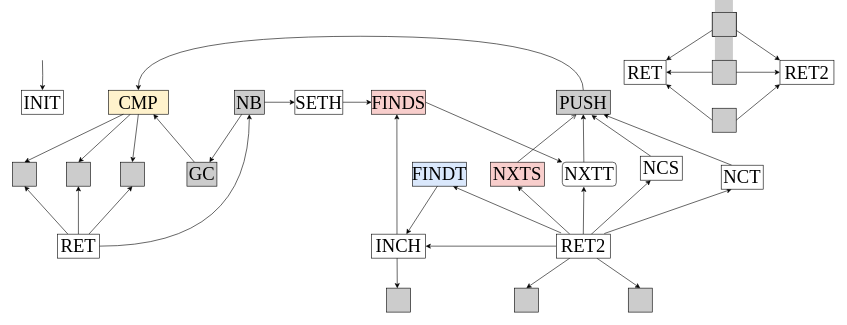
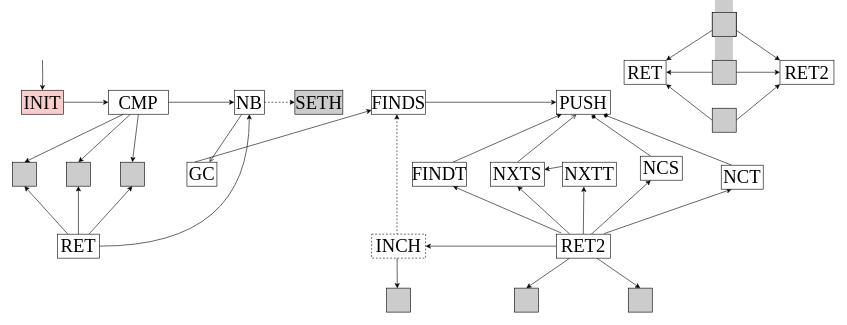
- <mxCell id="26" style="edgeStyle=orthogonalEdgeStyle;rounded=0;orthogonalLoop=1;jettySize=auto;html=1;exitX=0.5;exitY=0;exitDx=0;exitDy=0;entryX=0.5;entryY=0;entryDx=0;entryDy=0;curved=1;" parent="1" source="27" target="8" edge="1"><mxGeometry relative="1" as="geometry"><Array as="points"><mxPoint x="972" y="60" /><mxPoint x="230" y="60" /></Array></mxGeometry></mxCell>
- <mxCell id="4" value="INIT" style="rounded=0;whiteSpace=wrap;html=1;fontFamily=Times New Roman;fontSize=31;" parent="1" vertex="1"><mxGeometry x="35" y="150" width="70" height="40" as="geometry" /></mxCell>
+ <mxCell id="4" value="INIT" style="rounded=0;whiteSpace=wrap;html=1;fontFamily=Times New Roman;fontSize=31;fillColor=#f8cecc;" parent="1" vertex="1"><mxGeometry x="35" y="150" width="70" height="40" as="geometry" /></mxCell>
+ <mxCell id="3" style="edgeStyle=orthogonalEdgeStyle;rounded=0;orthogonalLoop=1;jettySize=auto;html=1;exitX=1;exitY=0.5;exitDx=0;exitDy=0;entryX=0;entryY=0.5;entryDx=0;entryDy=0;fontFamily=Times New Roman;fontSize=31;" parent="1" source="4" target="8" edge="1"><mxGeometry relative="1" as="geometry" /></mxCell>
- <mxCell id="8" value="CMP" style="rounded=0;whiteSpace=wrap;html=1;fontFamily=Times New Roman;fontSize=31;fillColor=#fff2cc;" parent="1" vertex="1"><mxGeometry x="180" y="150" width="100" height="40" as="geometry" /></mxCell>
+ <mxCell id="8" value="CMP" style="rounded=0;whiteSpace=wrap;html=1;fontFamily=Times New Roman;fontSize=31;" parent="1" vertex="1"><mxGeometry x="180" y="150" width="100" height="40" as="geometry" /></mxCell>
+ <mxCell id="5" style="edgeStyle=orthogonalEdgeStyle;rounded=0;orthogonalLoop=1;jettySize=auto;html=1;exitX=1;exitY=0.5;exitDx=0;exitDy=0;entryX=0;entryY=0.5;entryDx=0;entryDy=0;fontFamily=Times New Roman;fontSize=31;" parent="1" source="8" target="11" edge="1"><mxGeometry relative="1" as="geometry" /></mxCell>
- <mxCell id="11" value="NB" style="rounded=0;whiteSpace=wrap;html=1;fontFamily=Times New Roman;fontSize=31;fillColor=#cccccc;" parent="1" vertex="1"><mxGeometry x="390" y="150" width="50" height="40" as="geometry" /></mxCell>
+ <mxCell id="11" value="NB" style="rounded=0;whiteSpace=wrap;html=1;fontFamily=Times New Roman;fontSize=31;" parent="1" vertex="1"><mxGeometry x="390" y="150" width="50" height="40" as="geometry" /></mxCell>
- <mxCell id="9" style="edgeStyle=none;rounded=0;orthogonalLoop=1;jettySize=auto;html=1;exitX=1;exitY=0.5;exitDx=0;exitDy=0;entryX=0;entryY=0.5;entryDx=0;entryDy=0;fontFamily=Times New Roman;fontSize=31;" parent="1" source="11" target="23" edge="1"><mxGeometry relative="1" as="geometry" /></mxCell>
+ <mxCell id="9" style="edgeStyle=none;rounded=0;orthogonalLoop=1;jettySize=auto;html=1;exitX=1;exitY=0.5;exitDx=0;exitDy=0;entryX=0;entryY=0.5;entryDx=0;entryDy=0;fontFamily=Times New Roman;fontSize=31;dashed=1;" parent="1" source="11" target="23" edge="1"><mxGeometry relative="1" as="geometry" /></mxCell>
- <mxCell id="23" value="SETH" style="rounded=0;whiteSpace=wrap;html=1;fontFamily=Times New Roman;fontSize=31;" parent="1" vertex="1"><mxGeometry x="491" y="150" width="80" height="40" as="geometry" /></mxCell>
+ <mxCell id="23" value="SETH" style="rounded=0;whiteSpace=wrap;html=1;fontFamily=Times New Roman;fontSize=31;fillColor=#cccccc;" parent="1" vertex="1"><mxGeometry x="491" y="150" width="80" height="40" as="geometry" /></mxCell>
- <mxCell id="22" style="edgeStyle=none;rounded=0;orthogonalLoop=1;jettySize=auto;html=1;exitX=1;exitY=0.5;exitDx=0;exitDy=0;entryX=0;entryY=0.5;entryDx=0;entryDy=0;fontFamily=Times New Roman;fontSize=31;" parent="1" source="23" target="25" edge="1"><mxGeometry relative="1" as="geometry" /></mxCell>
- <mxCell id="25" value="FINDS" style="rounded=0;whiteSpace=wrap;html=1;fontFamily=Times New Roman;fontSize=31;fillColor=#f8cecc;" parent="1" vertex="1"><mxGeometry x="619" y="150" width="90" height="40" as="geometry" /></mxCell>
+ <mxCell id="25" value="FINDS" style="rounded=0;whiteSpace=wrap;html=1;fontFamily=Times New Roman;fontSize=31;" parent="1" vertex="1"><mxGeometry x="619" y="150" width="90" height="40" as="geometry" /></mxCell>
- <mxCell id="27" value="PUSH" style="rounded=0;whiteSpace=wrap;html=1;fontFamily=Times New Roman;fontSize=31;fillColor=#cccccc;" parent="1" vertex="1"><mxGeometry x="927" y="150" width="90" height="40" as="geometry" /></mxCell>
+ <mxCell id="27" value="PUSH" style="rounded=0;whiteSpace=wrap;html=1;fontFamily=Times New Roman;fontSize=31;" parent="1" vertex="1"><mxGeometry x="927" y="150" width="90" height="40" as="geometry" /></mxCell>
- <mxCell id="48" style="edgeStyle=none;rounded=0;orthogonalLoop=1;jettySize=auto;html=1;exitX=0.25;exitY=0;exitDx=0;exitDy=0;entryX=0.875;entryY=1.011;entryDx=0;entryDy=0;entryPerimeter=0;fontFamily=Times New Roman;fontSize=31;" parent="1" source="49" target="27" edge="1"><mxGeometry relative="1" as="geometry" /></mxCell>
+ <mxCell id="48" style="edgeStyle=none;rounded=0;orthogonalLoop=1;jettySize=auto;html=1;exitX=0.25;exitY=0;exitDx=0;exitDy=0;entryX=0.875;entryY=1.011;entryDx=0;entryDy=0;entryPerimeter=0;fontFamily=Times New Roman;fontSize=31;endArrow=diamond;" parent="1" source="49" target="27" edge="1"><mxGeometry relative="1" as="geometry" /></mxCell>
- <mxCell id="46" style="edgeStyle=none;rounded=0;orthogonalLoop=1;jettySize=auto;html=1;exitX=0.25;exitY=0;exitDx=0;exitDy=0;entryX=0.652;entryY=1.039;entryDx=0;entryDy=0;entryPerimeter=0;fontFamily=Times New Roman;fontSize=31;" parent="1" source="47" target="27" edge="1"><mxGeometry relative="1" as="geometry" /></mxCell>
+ <mxCell id="46" style="edgeStyle=none;rounded=0;orthogonalLoop=1;jettySize=auto;html=1;exitX=0.25;exitY=0;exitDx=0;exitDy=0;entryX=0.652;entryY=1.039;entryDx=0;entryDy=0;entryPerimeter=0;fontFamily=Times New Roman;fontSize=31;endArrow=diamond;" parent="1" source="47" target="27" edge="1"><mxGeometry relative="1" as="geometry" /></mxCell>
- <mxCell id="24" style="edgeStyle=none;rounded=0;orthogonalLoop=1;jettySize=auto;html=1;exitX=1;exitY=0.5;exitDx=0;exitDy=0;fontFamily=Times New Roman;fontSize=31;" parent="1" source="25" target="45" edge="1"><mxGeometry relative="1" as="geometry" /></mxCell>
+ <mxCell id="24" style="edgeStyle=none;rounded=0;orthogonalLoop=1;jettySize=auto;html=1;exitX=1;exitY=0.5;exitDx=0;exitDy=0;entryX=0;entryY=0.5;entryDx=0;entryDy=0;fontFamily=Times New Roman;fontSize=31;" parent="1" source="25" target="27" edge="1"><mxGeometry relative="1" as="geometry" /></mxCell>
- <mxCell id="44" style="edgeStyle=none;rounded=0;orthogonalLoop=1;jettySize=auto;html=1;exitX=0.399;exitY=0.019;exitDx=0;exitDy=0;entryX=0.5;entryY=1;entryDx=0;entryDy=0;fontFamily=Times New Roman;fontSize=31;exitPerimeter=0;" parent="1" source="45" target="27" edge="1"><mxGeometry relative="1" as="geometry" /></mxCell>
+ <mxCell id="44" style="edgeStyle=none;rounded=0;orthogonalLoop=1;jettySize=auto;html=1;exitX=0.399;exitY=0.019;exitDx=0;exitDy=0;fontFamily=Times New Roman;fontSize=31;exitPerimeter=0;" parent="1" source="45" target="43" edge="1"><mxGeometry relative="1" as="geometry" /></mxCell>
- <mxCell id="12" style="edgeStyle=none;rounded=0;orthogonalLoop=1;jettySize=auto;html=1;exitX=0.25;exitY=0;exitDx=0;exitDy=0;entryX=0.75;entryY=1;entryDx=0;entryDy=0;fontFamily=Times New Roman;fontSize=31;" parent="1" source="13" target="8" edge="1"><mxGeometry relative="1" as="geometry" /></mxCell>
+ <mxCell id="12" style="edgeStyle=none;rounded=0;orthogonalLoop=1;jettySize=auto;html=1;exitX=0.25;exitY=0;exitDx=0;exitDy=0;fontFamily=Times New Roman;fontSize=31;" parent="1" source="13" target="25" edge="1"><mxGeometry relative="1" as="geometry" /></mxCell>
- <mxCell id="10" style="edgeStyle=none;rounded=0;orthogonalLoop=1;jettySize=auto;html=1;exitX=0.25;exitY=1;exitDx=0;exitDy=0;entryX=0.75;entryY=0;entryDx=0;entryDy=0;fontFamily=Times New Roman;fontSize=31;" parent="1" source="11" target="13" edge="1"><mxGeometry relative="1" as="geometry" /></mxCell>
+ <mxCell id="10" style="edgeStyle=none;rounded=0;orthogonalLoop=1;jettySize=auto;html=1;exitX=0.25;exitY=1;exitDx=0;exitDy=0;entryX=0.75;entryY=0;entryDx=0;entryDy=0;fontFamily=Times New Roman;fontSize=31;endArrow=open;" parent="1" source="11" target="13" edge="1"><mxGeometry relative="1" as="geometry" /></mxCell>
- <mxCell id="13" value="GC" style="rounded=0;whiteSpace=wrap;html=1;fontFamily=Times New Roman;fontSize=31;fillColor=#cccccc;" parent="1" vertex="1"><mxGeometry x="311" y="270" width="50" height="40" as="geometry" /></mxCell>
+ <mxCell id="13" value="GC" style="rounded=0;whiteSpace=wrap;html=1;fontFamily=Times New Roman;fontSize=31;" parent="1" vertex="1"><mxGeometry x="311" y="270" width="50" height="40" as="geometry" /></mxCell>
- <mxCell id="41" value="FINDT" style="rounded=0;whiteSpace=wrap;html=1;fontFamily=Times New Roman;fontSize=31;fillColor=#dae8fc;" parent="1" vertex="1"><mxGeometry x="687" y="270" width="90" height="40" as="geometry" /></mxCell>
+ <mxCell id="41" value="FINDT" style="rounded=0;whiteSpace=wrap;html=1;fontFamily=Times New Roman;fontSize=31;" parent="1" vertex="1"><mxGeometry x="687" y="270" width="90" height="40" as="geometry" /></mxCell>
- <mxCell id="43" value="NXTS" style="rounded=0;whiteSpace=wrap;html=1;fontFamily=Times New Roman;fontSize=31;fillColor=#f8cecc;" parent="1" vertex="1"><mxGeometry x="817" y="270" width="90" height="40" as="geometry" /></mxCell>
+ <mxCell id="43" value="NXTS" style="rounded=0;whiteSpace=wrap;html=1;fontFamily=Times New Roman;fontSize=31;" parent="1" vertex="1"><mxGeometry x="817" y="270" width="90" height="40" as="geometry" /></mxCell>
- <mxCell id="45" value="NXTT" style="whiteSpace=wrap;html=1;fontFamily=Times New Roman;fontSize=31;rounded=1;" parent="1" vertex="1"><mxGeometry x="937" y="270" width="90" height="40" as="geometry" /></mxCell>
+ <mxCell id="45" value="NXTT" style="rounded=0;whiteSpace=wrap;html=1;fontFamily=Times New Roman;fontSize=31;" parent="1" vertex="1"><mxGeometry x="937" y="270" width="90" height="40" as="geometry" /></mxCell>
- <mxCell id="28" style="edgeStyle=none;rounded=0;orthogonalLoop=1;jettySize=auto;html=1;exitX=0.47;exitY=0.023;exitDx=0;exitDy=0;fontFamily=Times New Roman;fontSize=31;exitPerimeter=0;entryX=0.468;entryY=1;entryDx=0;entryDy=0;entryPerimeter=0;" parent="1" source="30" target="25" edge="1"><mxGeometry relative="1" as="geometry"><mxPoint x="661.47" y="388.68" as="sourcePoint" /><mxPoint x="664" y="190" as="targetPoint" /></mxGeometry></mxCell>
+ <mxCell id="28" style="edgeStyle=none;rounded=0;orthogonalLoop=1;jettySize=auto;html=1;exitX=0.47;exitY=0.023;exitDx=0;exitDy=0;fontFamily=Times New Roman;fontSize=31;exitPerimeter=0;entryX=0.468;entryY=1;entryDx=0;entryDy=0;entryPerimeter=0;dashed=1;" parent="1" source="30" target="25" edge="1"><mxGeometry relative="1" as="geometry"><mxPoint x="661.47" y="388.68" as="sourcePoint" /><mxPoint x="664" y="190" as="targetPoint" /></mxGeometry></mxCell>
- <mxCell id="40" style="edgeStyle=none;rounded=0;orthogonalLoop=1;jettySize=auto;html=1;exitX=0.75;exitY=0;exitDx=0;exitDy=0;fontFamily=Times New Roman;fontSize=31;" parent="1" source="41" target="30" edge="1"><mxGeometry relative="1" as="geometry" /></mxCell>
+ <mxCell id="40" style="edgeStyle=none;rounded=0;orthogonalLoop=1;jettySize=auto;html=1;exitX=0.75;exitY=0;exitDx=0;exitDy=0;entryX=0.1;entryY=0.996;entryDx=0;entryDy=0;entryPerimeter=0;fontFamily=Times New Roman;fontSize=31;" parent="1" source="41" target="27" edge="1"><mxGeometry relative="1" as="geometry" /></mxCell>
- <mxCell id="30" value="INCH" style="rounded=0;whiteSpace=wrap;html=1;fontFamily=Times New Roman;fontSize=31;" parent="1" vertex="1"><mxGeometry x="619" y="390" width="90" height="40" as="geometry" /></mxCell>
+ <mxCell id="30" value="INCH" style="rounded=0;whiteSpace=wrap;html=1;fontFamily=Times New Roman;fontSize=31;dashed=1;" parent="1" vertex="1"><mxGeometry x="619" y="390" width="90" height="40" as="geometry" /></mxCell>
